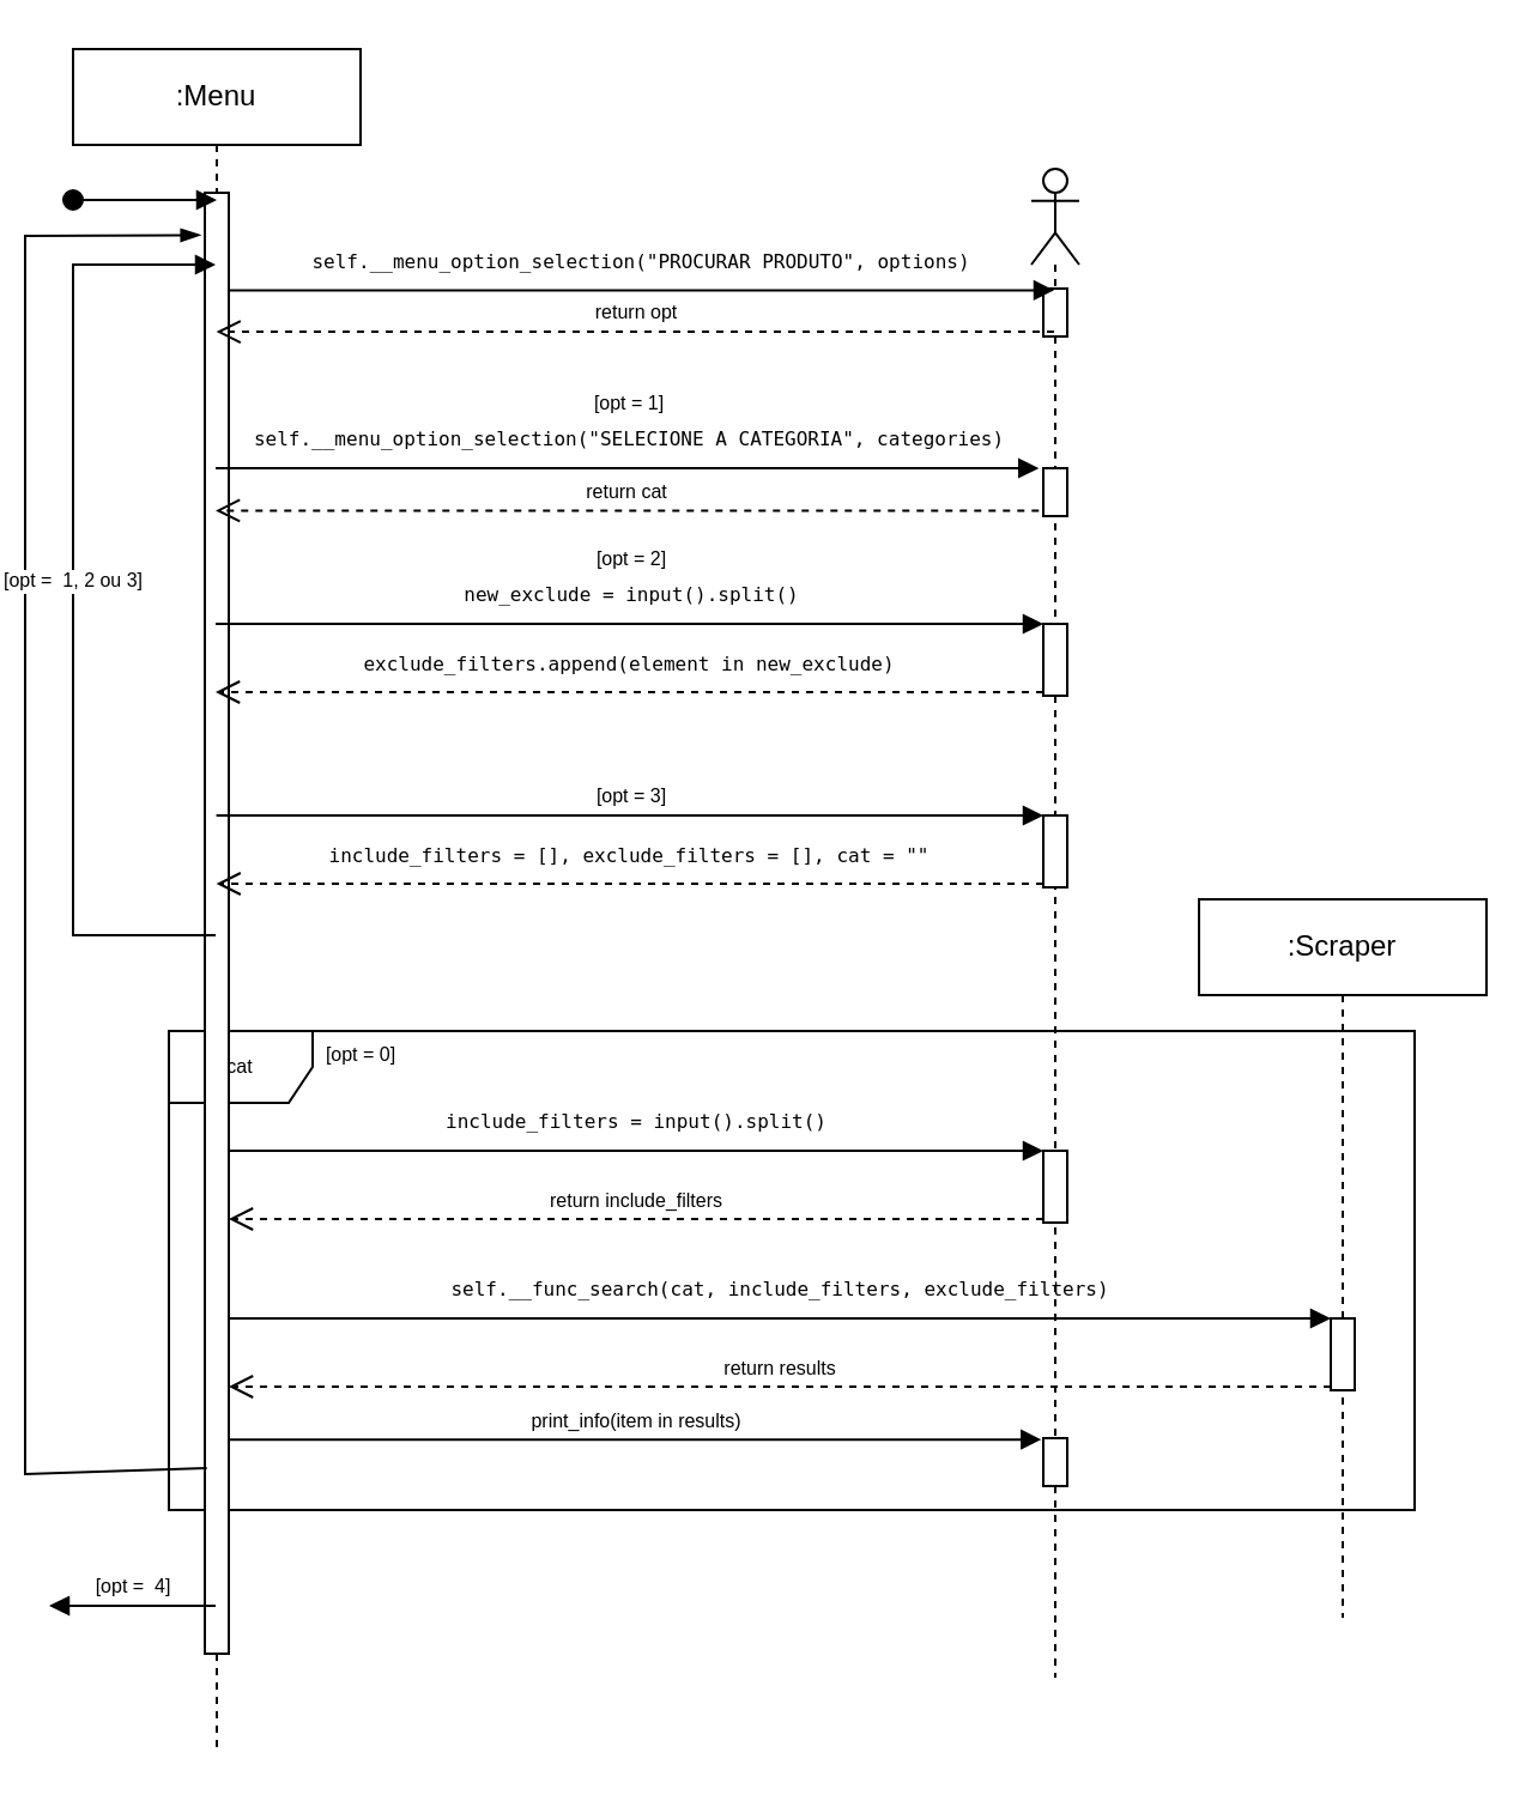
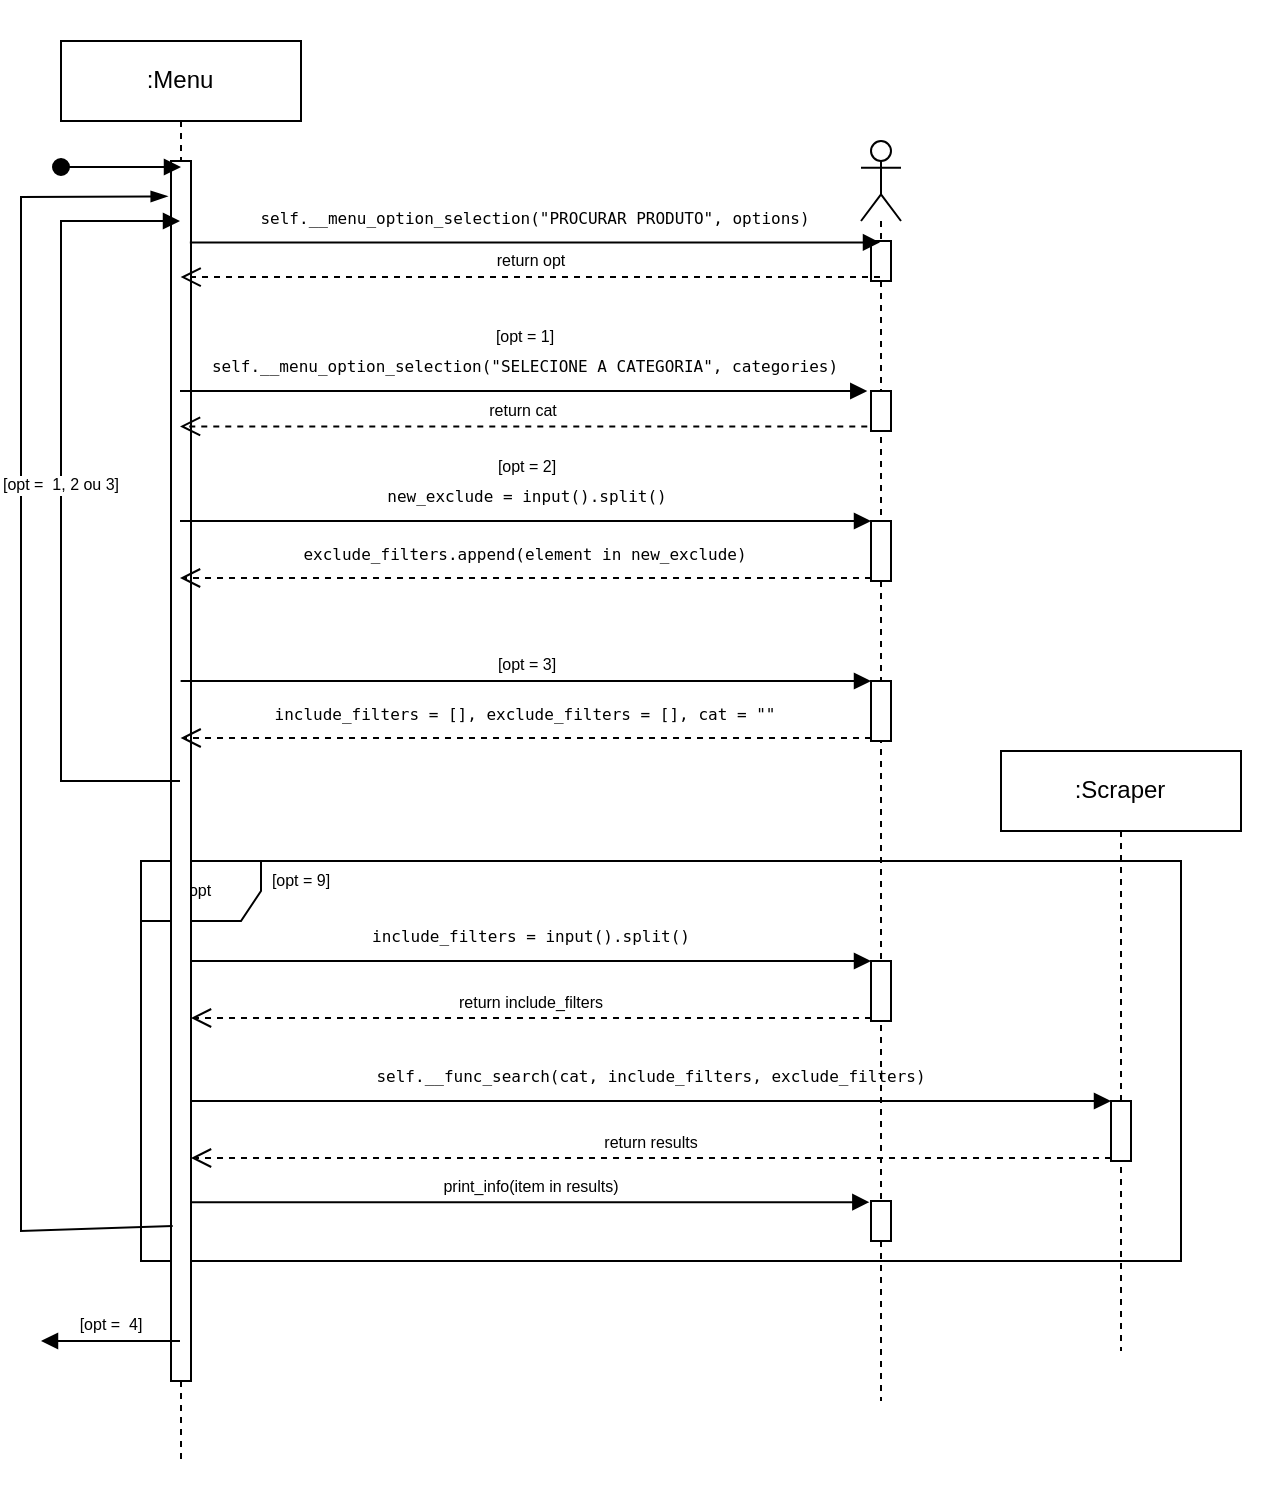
- <mxCell id="27" value="[opt = 0]" style="text;html=1;align=center;verticalAlign=middle;resizable=0;points=[];autosize=1;strokeColor=none;fontSize=8;fontColor=#000000;" vertex="1" parent="1"><mxGeometry x="130" y="430" width="40" height="20" as="geometry" /></mxCell>
+ <mxCell id="27" value="[opt = 9]" style="text;html=1;align=center;verticalAlign=middle;resizable=0;points=[];autosize=1;strokeColor=none;fontSize=8;fontColor=#000000;" vertex="1" parent="1"><mxGeometry x="130" y="430" width="40" height="20" as="geometry" /></mxCell>
- <mxCell id="2" value="cat" style="shape=umlFrame;whiteSpace=wrap;html=1;fontSize=8;fontColor=#000000;" vertex="1" parent="1"><mxGeometry x="70" y="430" width="520" height="200" as="geometry" /></mxCell>
+ <mxCell id="2" value="opt" style="shape=umlFrame;whiteSpace=wrap;html=1;fontSize=8;fontColor=#000000;" vertex="1" parent="1"><mxGeometry x="70" y="430" width="520" height="200" as="geometry" /></mxCell>
